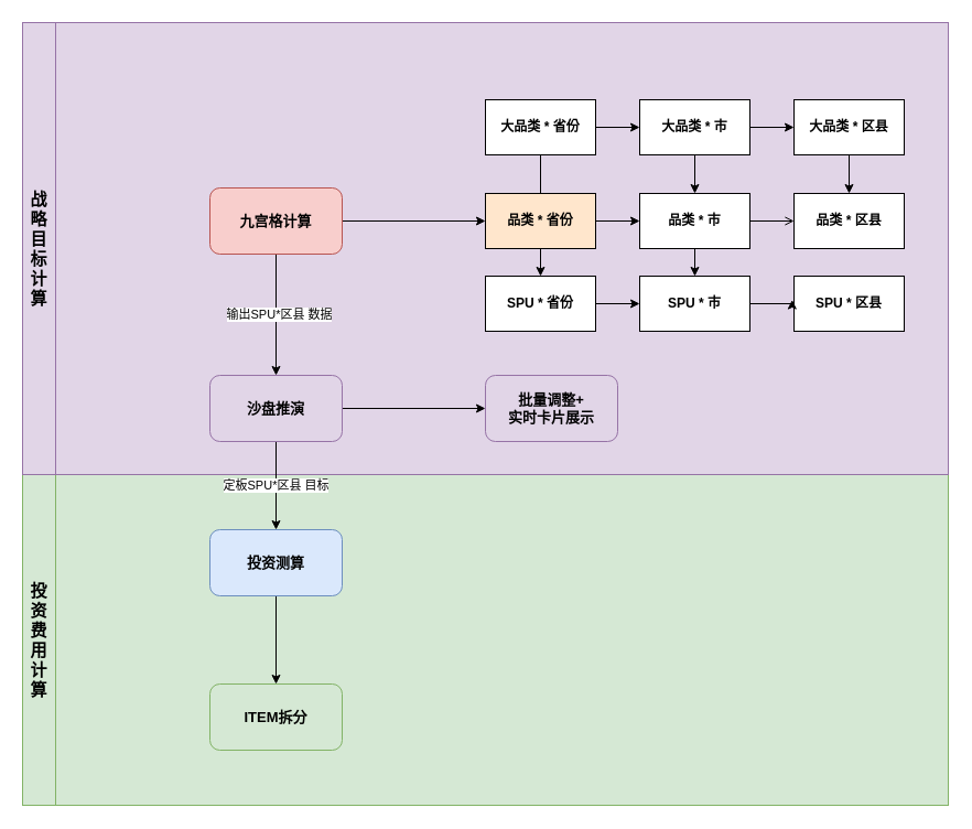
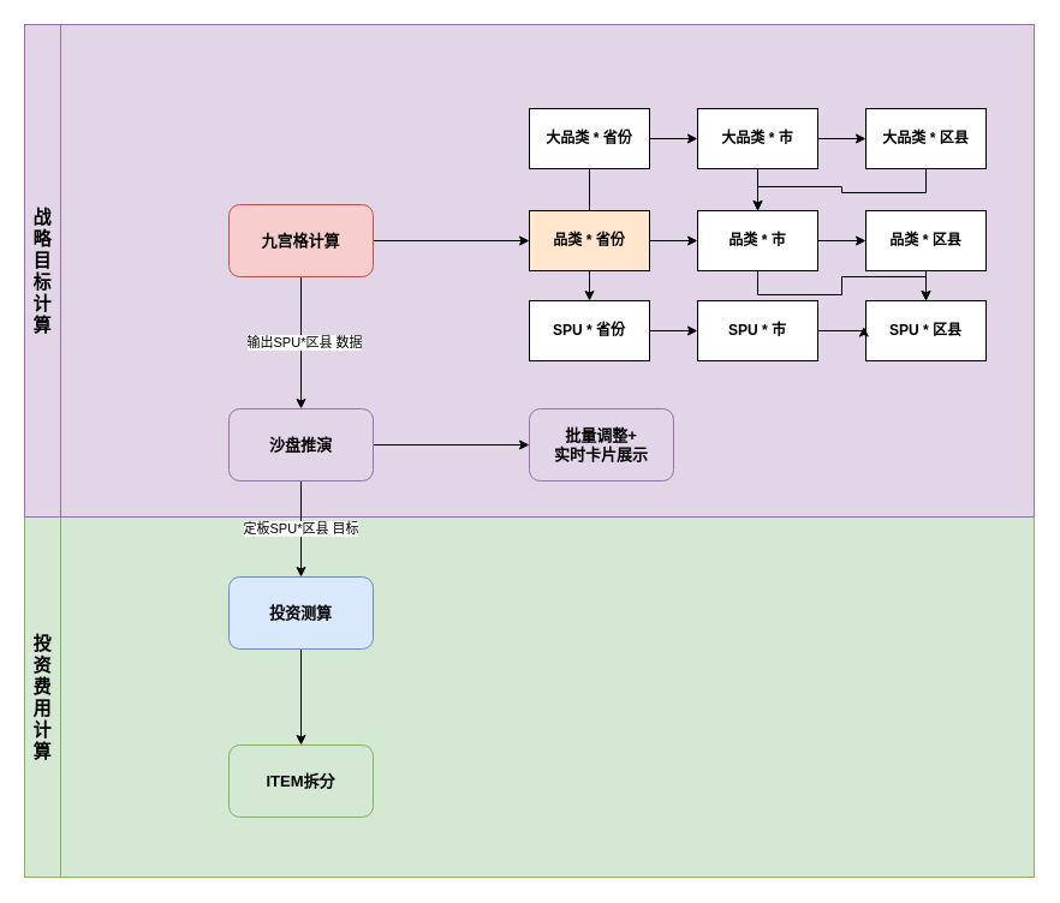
- <mxCell id="23" style="edgeStyle=orthogonalEdgeStyle;rounded=0;orthogonalLoop=1;jettySize=auto;html=1;exitX=0.5;exitY=1;exitDx=0;exitDy=0;entryX=0.5;entryY=0;entryDx=0;entryDy=0;" edge="1" parent="1" source="24" target="32"><mxGeometry relative="1" as="geometry" /></mxCell>
+ <mxCell id="23" style="edgeStyle=orthogonalEdgeStyle;rounded=0;orthogonalLoop=1;jettySize=auto;html=1;exitX=0.5;exitY=1;exitDx=0;exitDy=0;" edge="1" parent="1" source="24" target="30"><mxGeometry relative="1" as="geometry" /></mxCell>
- <mxCell id="29" style="edgeStyle=orthogonalEdgeStyle;rounded=0;orthogonalLoop=1;jettySize=auto;html=1;exitX=1;exitY=0.5;exitDx=0;exitDy=0;entryX=0;entryY=0.5;entryDx=0;entryDy=0;endArrow=open;" edge="1" parent="1" source="30" target="32"><mxGeometry relative="1" as="geometry" /></mxCell>
+ <mxCell id="29" style="edgeStyle=orthogonalEdgeStyle;rounded=0;orthogonalLoop=1;jettySize=auto;html=1;exitX=1;exitY=0.5;exitDx=0;exitDy=0;entryX=0;entryY=0.5;entryDx=0;entryDy=0;" edge="1" parent="1" source="30" target="32"><mxGeometry relative="1" as="geometry" /></mxCell>
+ <mxCell id="31" style="edgeStyle=orthogonalEdgeStyle;rounded=0;orthogonalLoop=1;jettySize=auto;html=1;exitX=0.5;exitY=1;exitDx=0;exitDy=0;entryX=0.5;entryY=0;entryDx=0;entryDy=0;" edge="1" parent="1" source="32" target="36"><mxGeometry relative="1" as="geometry" /></mxCell>
- <mxCell id="28" style="edgeStyle=orthogonalEdgeStyle;rounded=0;orthogonalLoop=1;jettySize=auto;html=1;exitX=0.5;exitY=1;exitDx=0;exitDy=0;entryX=0.5;entryY=0;entryDx=0;entryDy=0;" edge="1" parent="1" source="30" target="35"><mxGeometry relative="1" as="geometry" /></mxCell>
+ <mxCell id="28" style="edgeStyle=orthogonalEdgeStyle;rounded=0;orthogonalLoop=1;jettySize=auto;html=1;exitX=0.5;exitY=1;exitDx=0;exitDy=0;" edge="1" parent="1" source="30" target="36"><mxGeometry relative="1" as="geometry" /></mxCell>
